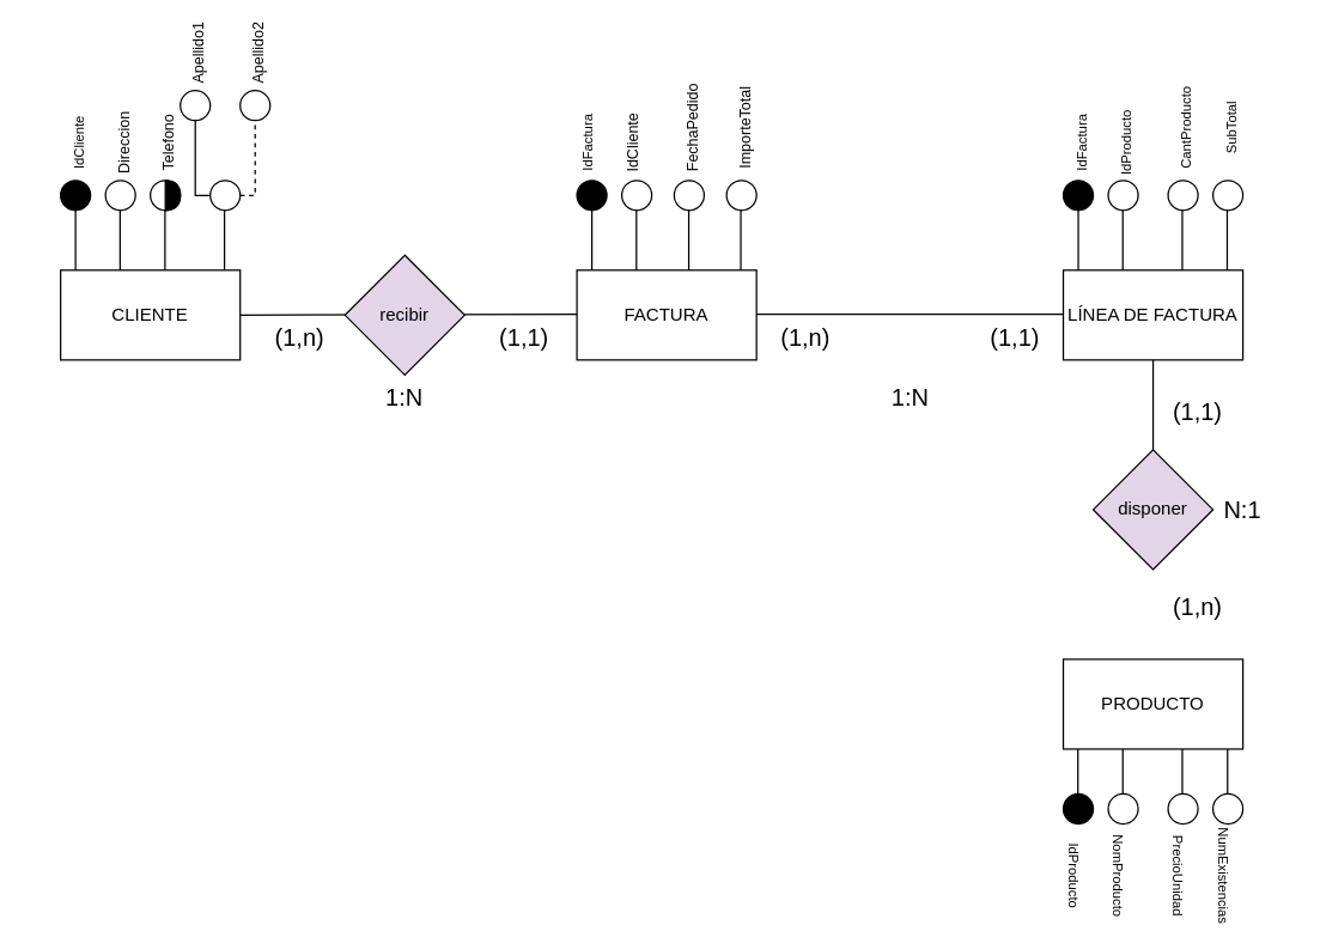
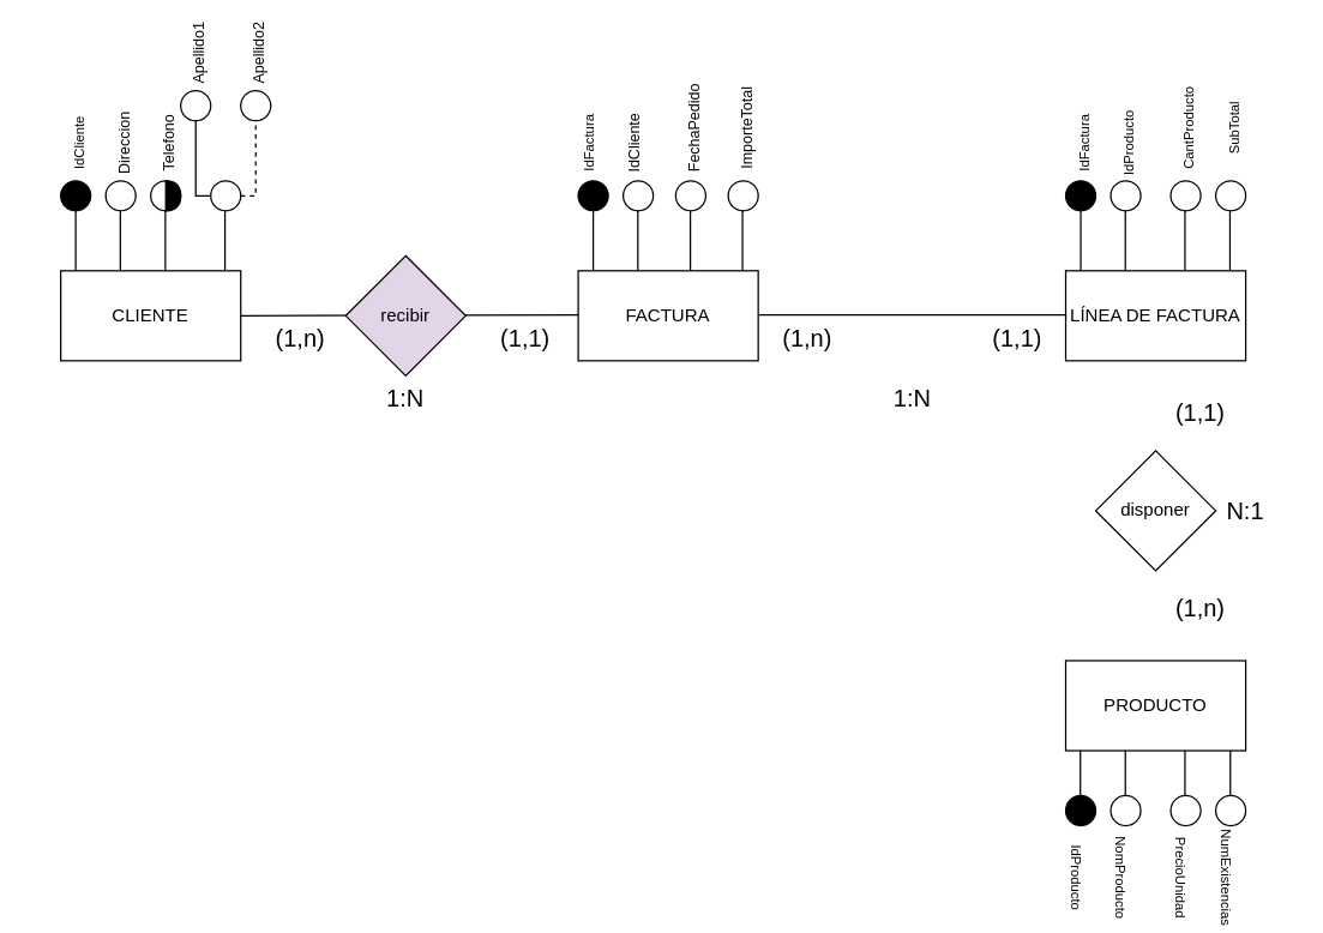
- <mxCell id="9" value="" style="endArrow=none;html=1;rounded=0;exitX=0.5;exitY=1;exitDx=0;exitDy=0;entryX=0.5;entryY=0;entryDx=0;entryDy=0;labelBackgroundColor=none;fontColor=default;" edge="1" parent="1" source="7" target="10"><mxGeometry width="50" height="50" relative="1" as="geometry"><mxPoint x="770" y="240" as="sourcePoint" /><mxPoint x="770" y="440" as="targetPoint" /></mxGeometry></mxCell>
- <mxCell id="10" value="disponer" style="rhombus;whiteSpace=wrap;html=1;labelBackgroundColor=none;fillColor=#e1d5e7;" vertex="1" parent="1"><mxGeometry x="730" y="300" width="80" height="80" as="geometry" /></mxCell>
+ <mxCell id="10" value="disponer" style="rhombus;whiteSpace=wrap;html=1;labelBackgroundColor=none;" vertex="1" parent="1"><mxGeometry x="730" y="300" width="80" height="80" as="geometry" /></mxCell>
